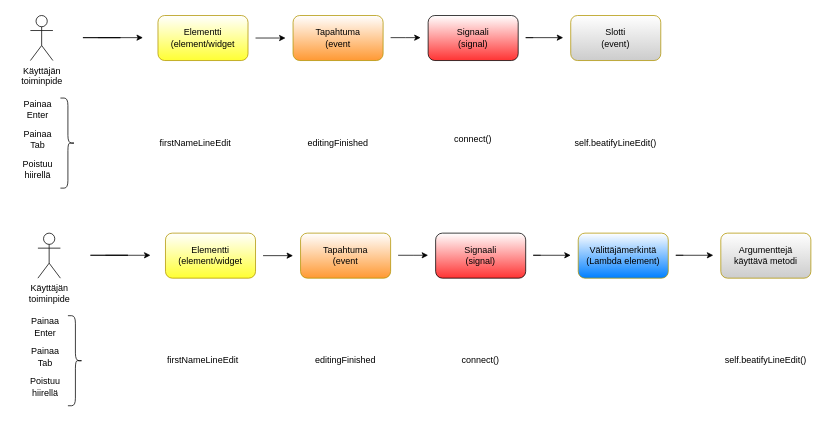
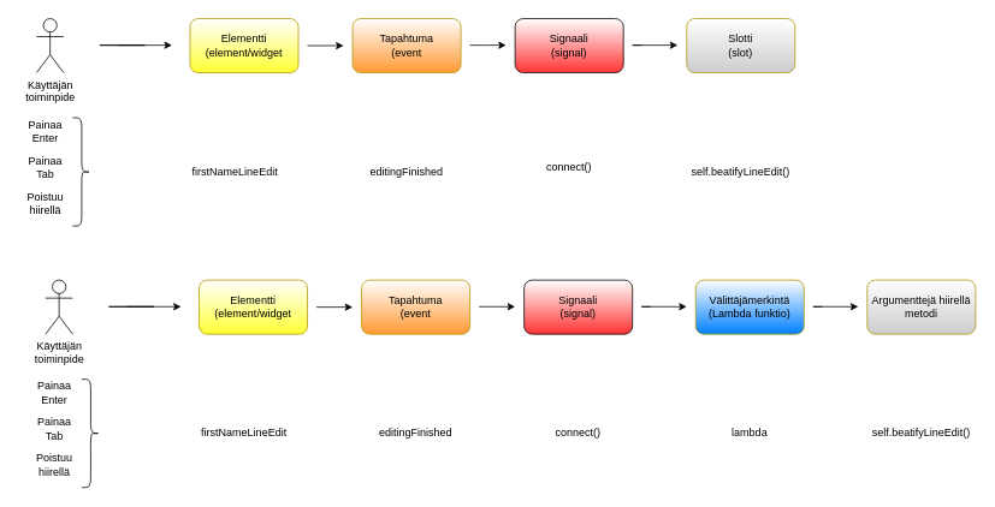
- <mxCell id="7" value="Slotti&lt;div&gt;(event)&lt;/div&gt;" style="rounded=1;whiteSpace=wrap;html=1;fillColor=#FFFFFF;fontColor=#000000;strokeColor=#B09500;gradientColor=#CCCCCC;" vertex="1" parent="1"><mxGeometry x="760" y="20" width="120" height="60" as="geometry" /></mxCell>
+ <mxCell id="7" value="Slotti&lt;div&gt;(slot)&lt;/div&gt;" style="rounded=1;whiteSpace=wrap;html=1;fillColor=#FFFFFF;fontColor=#000000;strokeColor=#B09500;gradientColor=#CCCCCC;" vertex="1" parent="1"><mxGeometry x="760" y="20" width="120" height="60" as="geometry" /></mxCell>
- <mxCell id="24" value="Välittäjämerkintä&lt;div&gt;(Lambda element)&lt;/div&gt;" style="rounded=1;whiteSpace=wrap;html=1;fillColor=#FFFFFF;fontColor=#000000;strokeColor=#B09500;gradientColor=#007FFF;" vertex="1" parent="1"><mxGeometry x="770" y="310" width="120" height="60" as="geometry" /></mxCell>
+ <mxCell id="24" value="Välittäjämerkintä&lt;div&gt;(Lambda funktio)&lt;/div&gt;" style="rounded=1;whiteSpace=wrap;html=1;fillColor=#FFFFFF;fontColor=#000000;strokeColor=#B09500;gradientColor=#007FFF;" vertex="1" parent="1"><mxGeometry x="770" y="310" width="120" height="60" as="geometry" /></mxCell>
- <mxCell id="36" value="Argumenttejä käyttävä metodi" style="rounded=1;whiteSpace=wrap;html=1;fillColor=#FFFFFF;fontColor=#000000;strokeColor=#B09500;gradientColor=#CCCCCC;" vertex="1" parent="1"><mxGeometry x="960" y="310" width="120" height="60" as="geometry" /></mxCell>
+ <mxCell id="36" value="Argumenttejä hiirellä metodi" style="rounded=1;whiteSpace=wrap;html=1;fillColor=#FFFFFF;fontColor=#000000;strokeColor=#B09500;gradientColor=#CCCCCC;" vertex="1" parent="1"><mxGeometry x="960" y="310" width="120" height="60" as="geometry" /></mxCell>
+ <mxCell id="38" value="lambda" style="text;html=1;align=center;verticalAlign=middle;whiteSpace=wrap;rounded=0;" vertex="1" parent="1"><mxGeometry x="800" y="465" width="60" height="30" as="geometry" /></mxCell>
